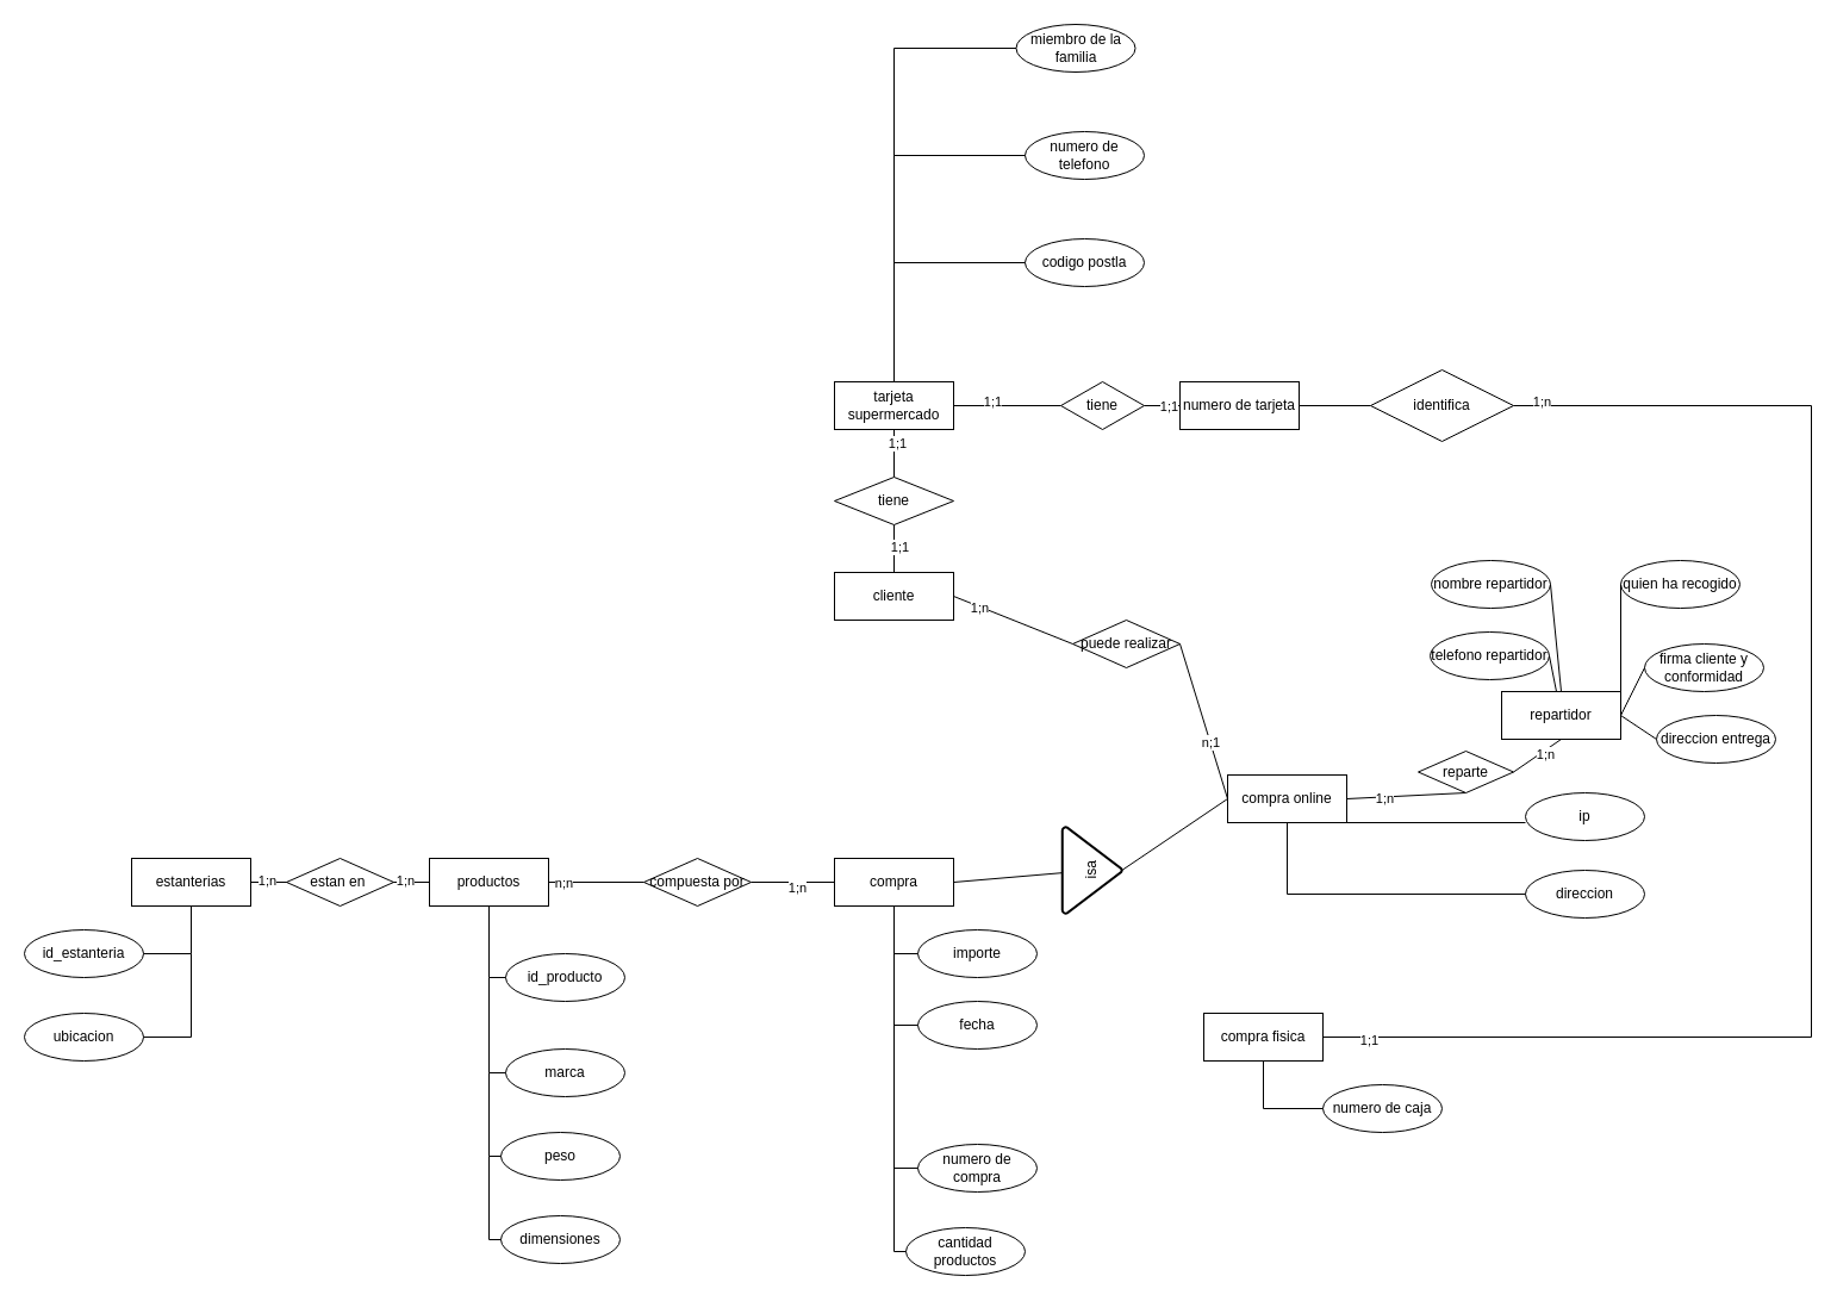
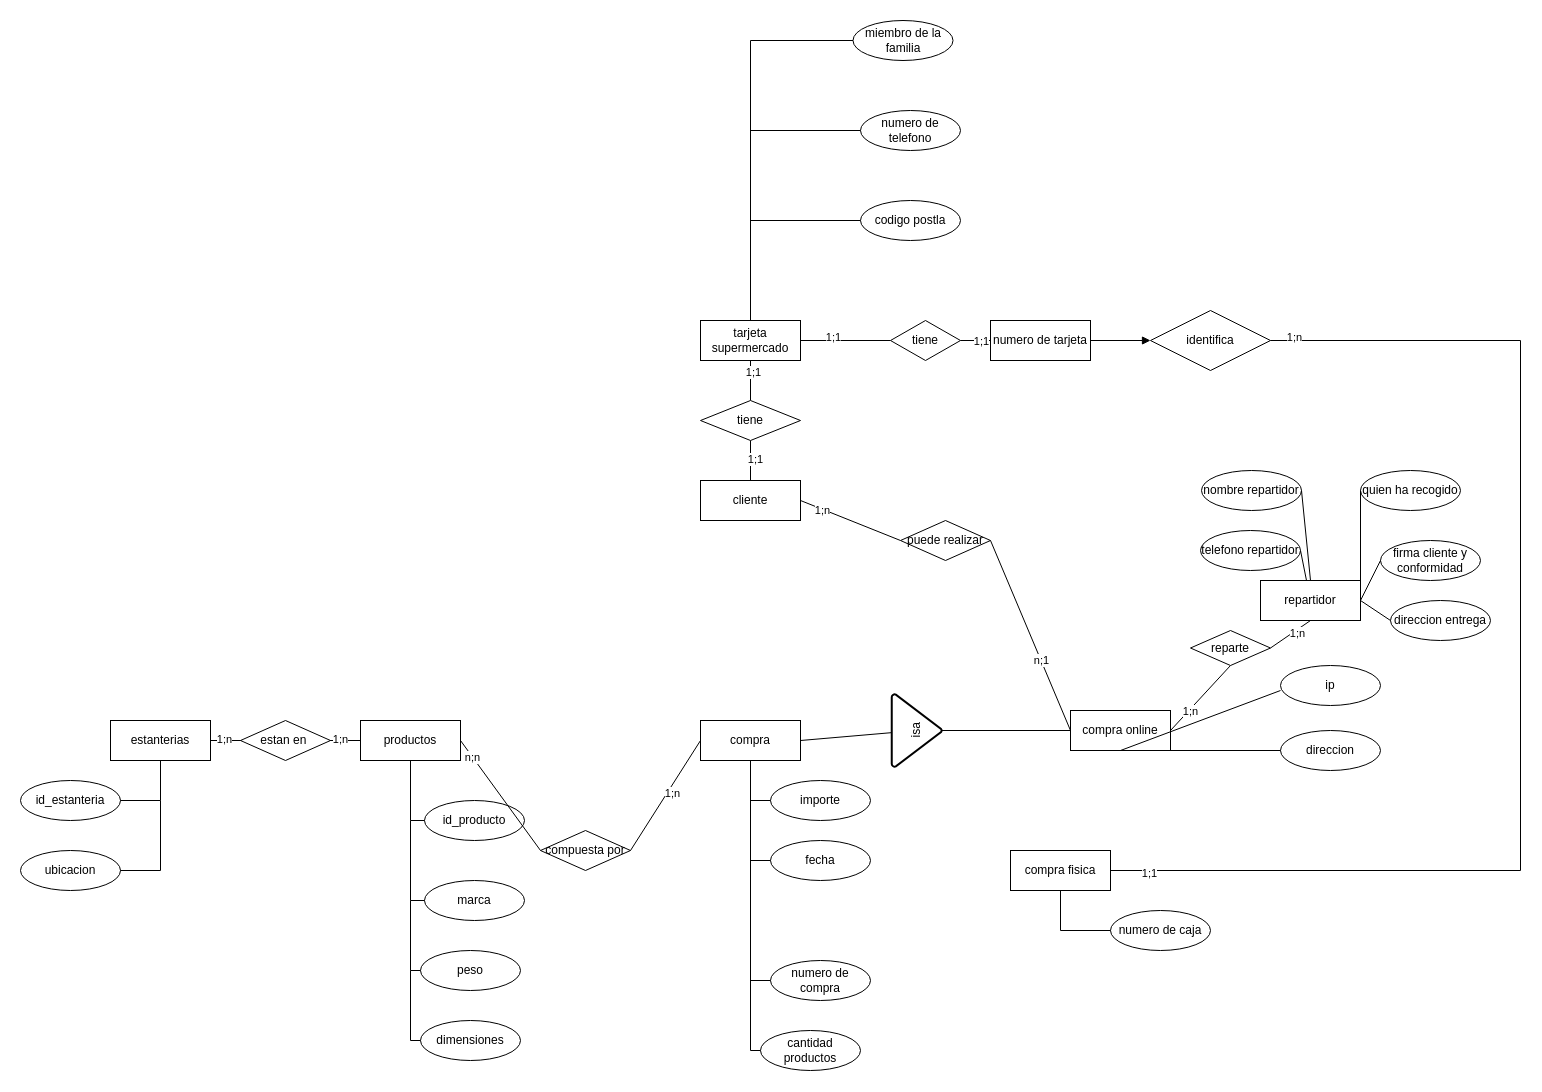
- <mxCell id="61" value="" style="endArrow=none;html=1;rounded=0;exitX=1;exitY=0.5;exitDx=0;exitDy=0;entryX=0;entryY=0.5;entryDx=0;entryDy=0;" edge="1" parent="1" source="70" target="7"><mxGeometry relative="1" as="geometry"><mxPoint x="800" y="440" as="sourcePoint" /><mxPoint x="960" y="440" as="targetPoint" /></mxGeometry></mxCell>
+ <mxCell id="61" value="" style="endArrow=block;html=1;rounded=0;exitX=1;exitY=0.5;exitDx=0;exitDy=0;entryX=0;entryY=0.5;entryDx=0;entryDy=0;" edge="1" parent="1" source="70" target="7"><mxGeometry relative="1" as="geometry"><mxPoint x="800" y="440" as="sourcePoint" /><mxPoint x="960" y="440" as="targetPoint" /></mxGeometry></mxCell>
- <mxCell id="46" value="compra online" style="whiteSpace=wrap;html=1;align=center;" vertex="1" parent="1"><mxGeometry x="1030" y="650" width="100" height="40" as="geometry" /></mxCell>
+ <mxCell id="46" value="compra online" style="whiteSpace=wrap;html=1;align=center;" vertex="1" parent="1"><mxGeometry x="1070" y="710" width="100" height="40" as="geometry" /></mxCell>
- <mxCell id="34" value="compuesta por" style="shape=rhombus;perimeter=rhombusPerimeter;whiteSpace=wrap;html=1;align=center;" vertex="1" parent="1"><mxGeometry x="540" y="720" width="90" height="40" as="geometry" /></mxCell>
+ <mxCell id="34" value="compuesta por" style="shape=rhombus;perimeter=rhombusPerimeter;whiteSpace=wrap;html=1;align=center;" vertex="1" parent="1"><mxGeometry x="540" y="830" width="90" height="40" as="geometry" /></mxCell>
